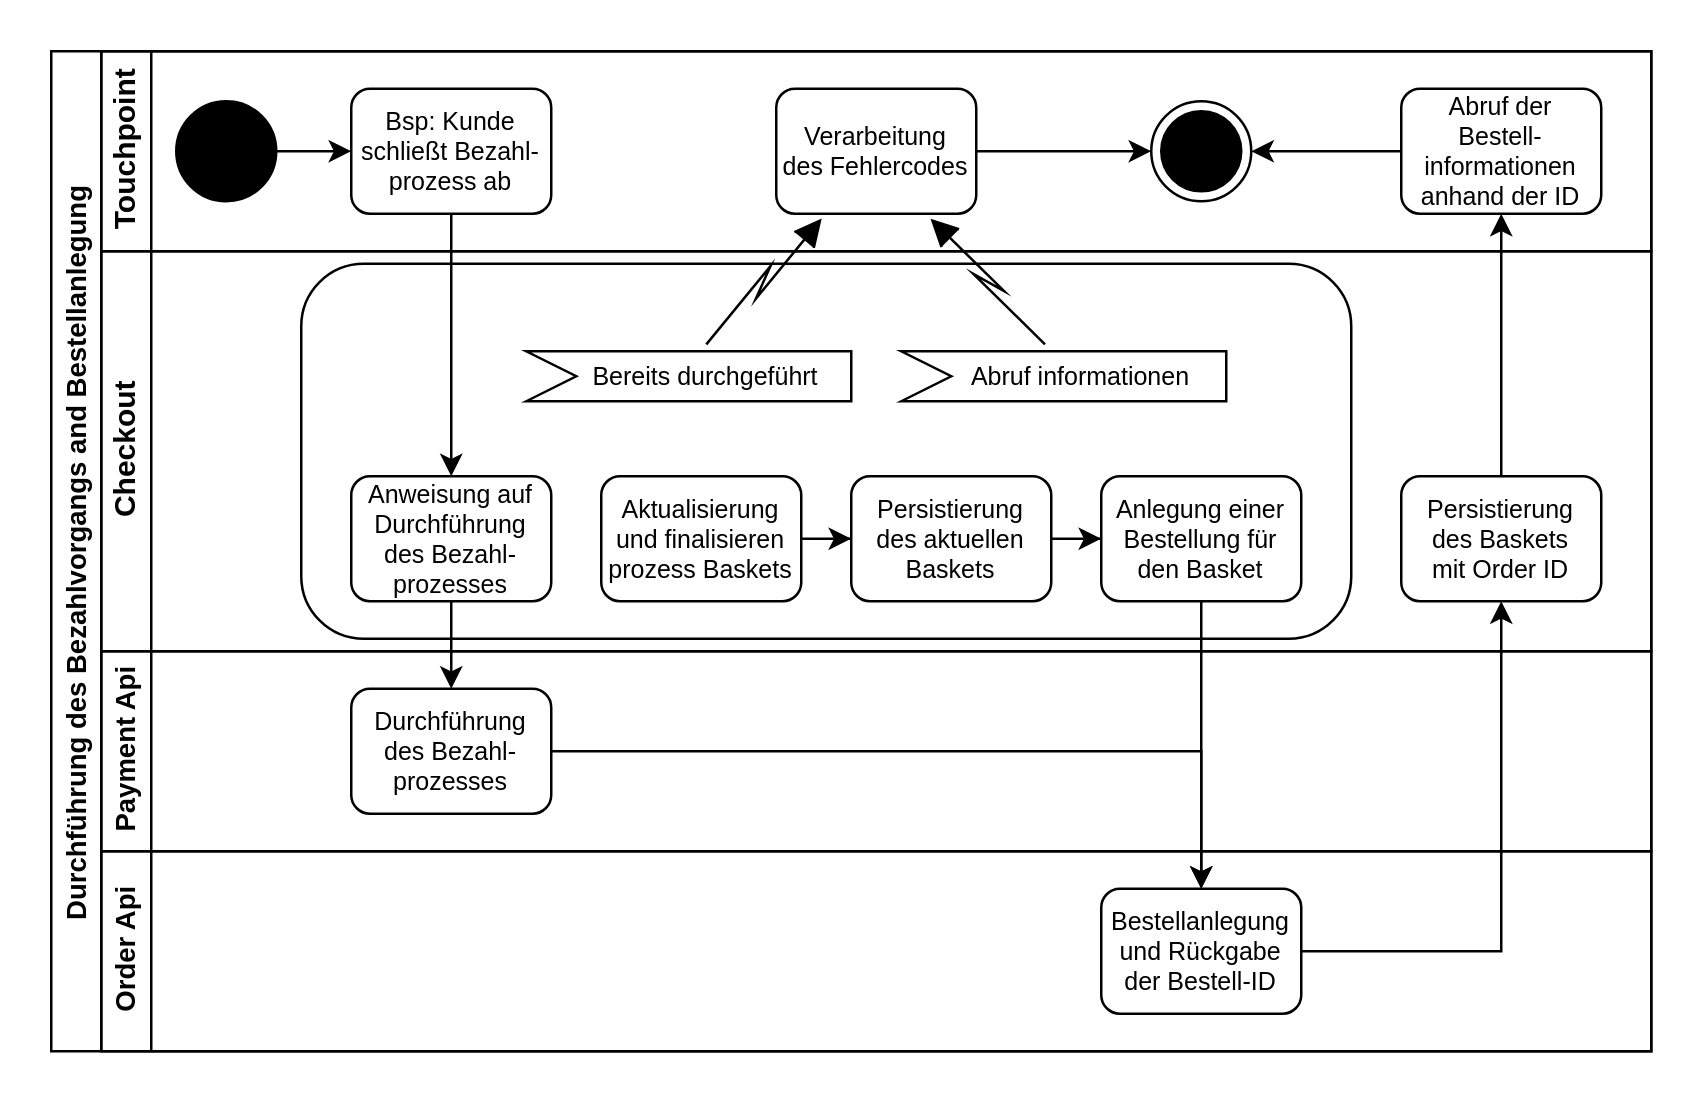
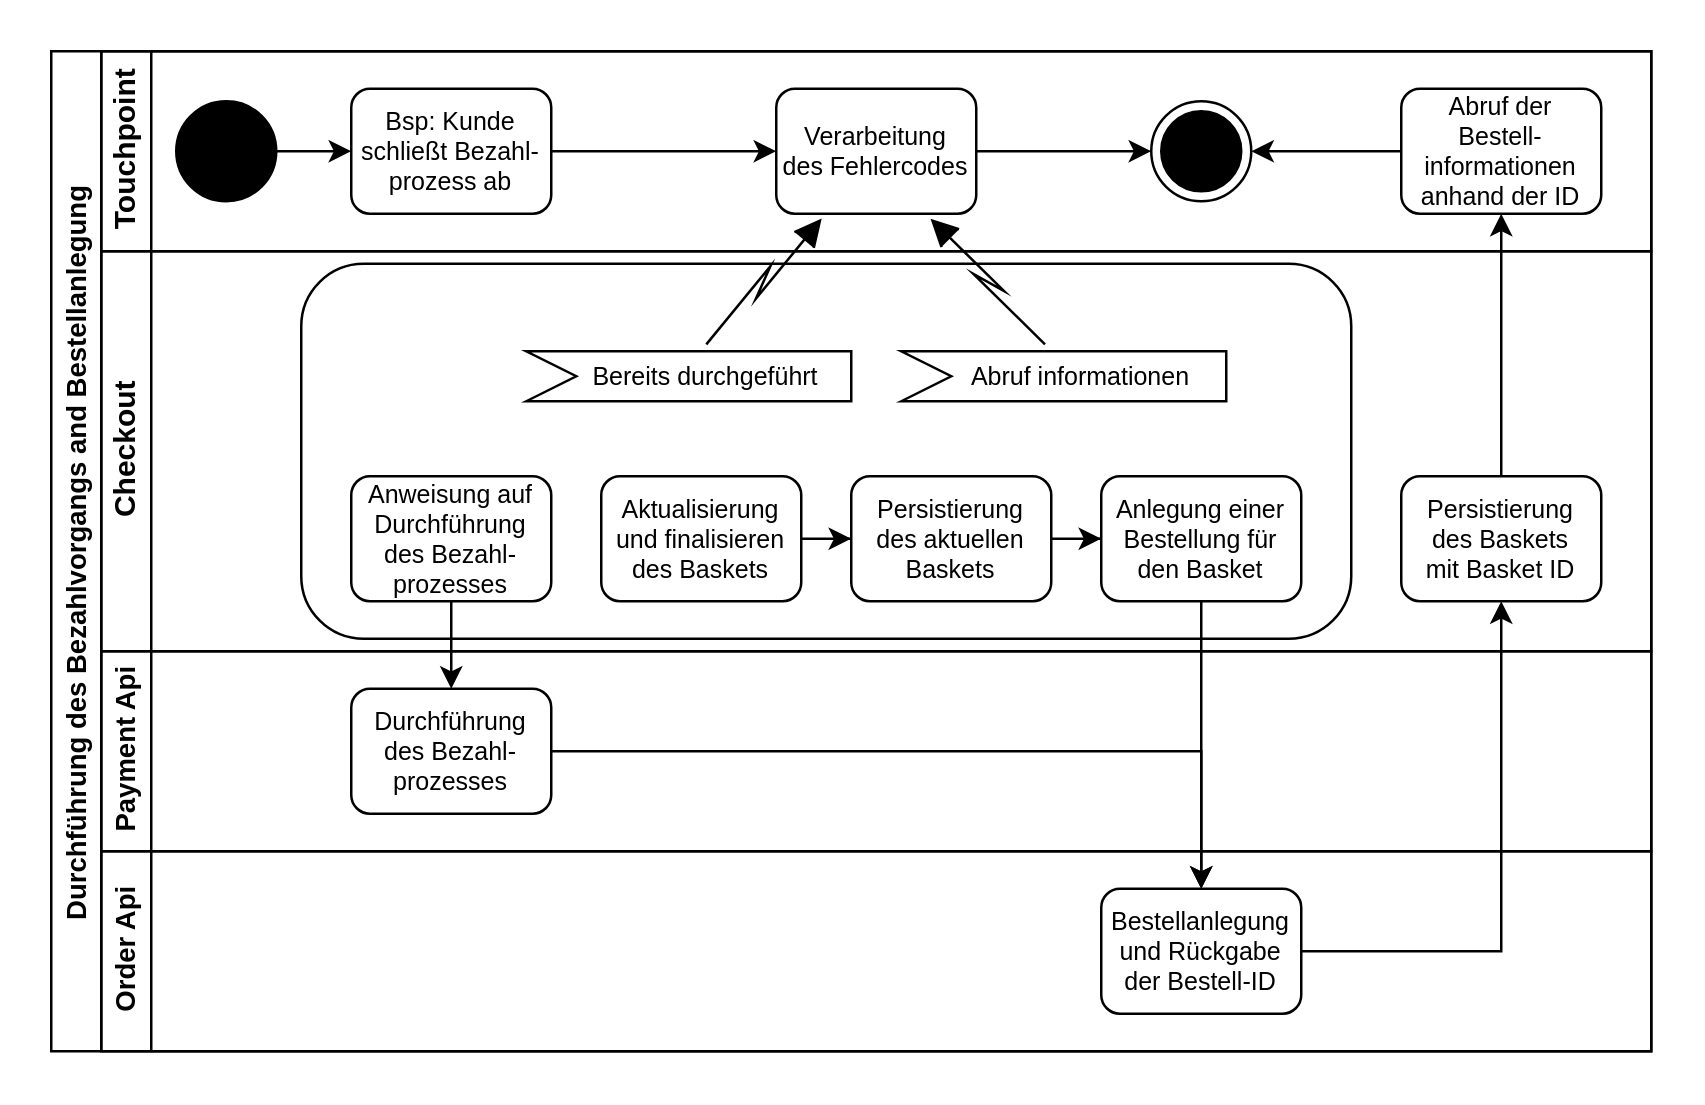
- <mxCell id="12" style="edgeStyle=orthogonalEdgeStyle;rounded=0;orthogonalLoop=1;jettySize=auto;html=1;fontSize=10;fontColor=#000000;strokeColor=#000000;" parent="2" source="6" target="17" edge="1"><mxGeometry relative="1" as="geometry"><mxPoint x="160" y="100" as="targetPoint" /></mxGeometry></mxCell>
+ <mxCell id="12" style="edgeStyle=orthogonalEdgeStyle;rounded=0;orthogonalLoop=1;jettySize=auto;html=1;fontSize=10;fontColor=#000000;strokeColor=#000000;" parent="2" source="6" target="8" edge="1"><mxGeometry relative="1" as="geometry"><mxPoint x="160" y="100" as="targetPoint" /></mxGeometry></mxCell>
- <mxCell id="16" value="Aktualisierung&#10;und finalisieren&#10;prozess Baskets" style="rounded=1;fontFamily=Helvetica;fontSize=10;fontColor=#000000;align=center;strokeColor=#000000;fillColor=#FFFFFF;" parent="13" vertex="1"><mxGeometry x="200" y="90" width="80" height="50" as="geometry" /></mxCell>
+ <mxCell id="16" value="Aktualisierung&#10;und finalisieren&#10;des Baskets" style="rounded=1;fontFamily=Helvetica;fontSize=10;fontColor=#000000;align=center;strokeColor=#000000;fillColor=#FFFFFF;" parent="13" vertex="1"><mxGeometry x="200" y="90" width="80" height="50" as="geometry" /></mxCell>
- <mxCell id="21" value="Persistierung&#10;des Baskets&#10;mit Order ID" style="rounded=1;fontFamily=Helvetica;fontSize=10;fontColor=#000000;align=center;strokeColor=#000000;fillColor=#FFFFFF;" parent="13" vertex="1"><mxGeometry x="520" y="90" width="80" height="50" as="geometry" /></mxCell>
+ <mxCell id="21" value="Persistierung&#10;des Baskets&#10;mit Basket ID" style="rounded=1;fontFamily=Helvetica;fontSize=10;fontColor=#000000;align=center;strokeColor=#000000;fillColor=#FFFFFF;" parent="13" vertex="1"><mxGeometry x="520" y="90" width="80" height="50" as="geometry" /></mxCell>
